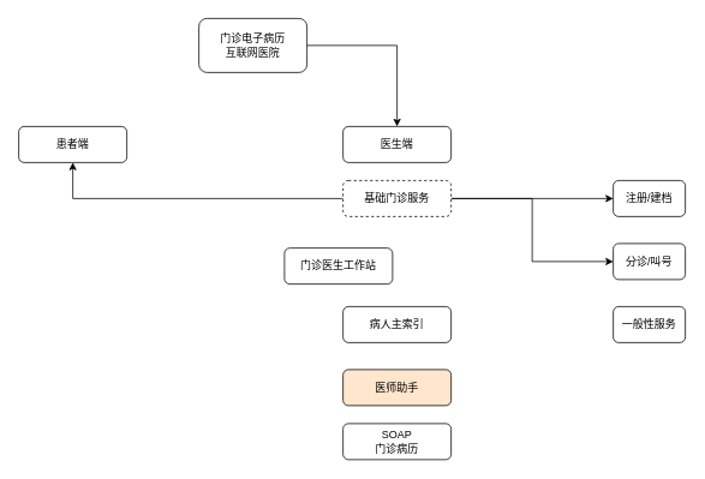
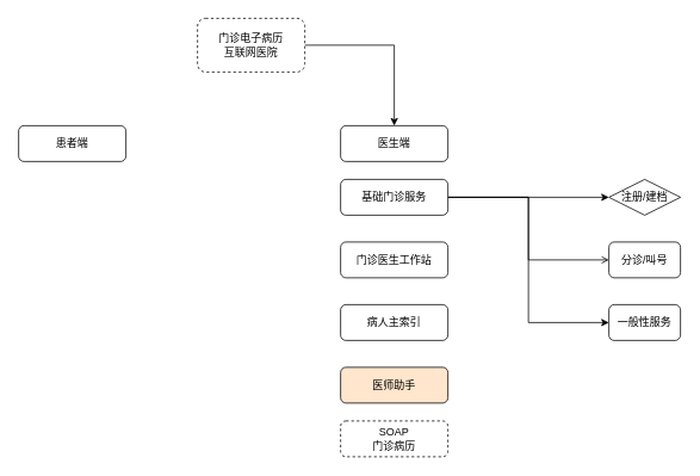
- <mxCell id="3" value="门诊电子病历&lt;br&gt;互联网医院" style="rounded=1;whiteSpace=wrap;html=1;" vertex="1" parent="1"><mxGeometry x="220" y="20" width="120" height="60" as="geometry" /></mxCell>
+ <mxCell id="3" value="门诊电子病历&lt;br&gt;互联网医院" style="rounded=1;whiteSpace=wrap;html=1;dashed=1;" vertex="1" parent="1"><mxGeometry x="220" y="20" width="120" height="60" as="geometry" /></mxCell>
- <mxCell id="15" style="edgeStyle=orthogonalEdgeStyle;rounded=0;orthogonalLoop=1;jettySize=auto;html=1;" edge="1" parent="1" source="16" target="4"><mxGeometry relative="1" as="geometry" /></mxCell>
+ <mxCell id="15" style="edgeStyle=orthogonalEdgeStyle;rounded=0;orthogonalLoop=1;jettySize=auto;html=1;entryX=0;entryY=0.5;entryDx=0;entryDy=0;" edge="1" parent="1" source="16" target="9"><mxGeometry relative="1" as="geometry" /></mxCell>
- <mxCell id="16" value="基础门诊服务" style="rounded=1;whiteSpace=wrap;html=1;dashed=1;" vertex="1" parent="1"><mxGeometry x="380" y="200" width="120" height="40" as="geometry" /></mxCell>
+ <mxCell id="16" value="基础门诊服务" style="rounded=1;whiteSpace=wrap;html=1;" vertex="1" parent="1"><mxGeometry x="380" y="200" width="120" height="40" as="geometry" /></mxCell>
- <mxCell id="8" value="注册/建档" style="rounded=1;whiteSpace=wrap;html=1;" vertex="1" parent="1"><mxGeometry x="680" y="200" width="80" height="40" as="geometry" /></mxCell>
+ <mxCell id="8" value="注册/建档" style="rhombus;whiteSpace=wrap;html=1;" vertex="1" parent="1"><mxGeometry x="680" y="200" width="80" height="40" as="geometry" /></mxCell>
- <mxCell id="14" style="edgeStyle=orthogonalEdgeStyle;rounded=0;orthogonalLoop=1;jettySize=auto;html=1;entryX=0;entryY=0.5;entryDx=0;entryDy=0;" edge="1" parent="1" source="16" target="7"><mxGeometry relative="1" as="geometry" /></mxCell>
+ <mxCell id="14" style="edgeStyle=orthogonalEdgeStyle;rounded=0;orthogonalLoop=1;jettySize=auto;html=1;entryX=0;entryY=0.5;entryDx=0;entryDy=0;endArrow=open;" edge="1" parent="1" source="16" target="7"><mxGeometry relative="1" as="geometry" /></mxCell>
- <mxCell id="6" value="门诊医生工作站" style="rounded=1;whiteSpace=wrap;html=1;" vertex="1" parent="1"><mxGeometry x="315" y="275" width="120" height="40" as="geometry" /></mxCell>
+ <mxCell id="6" value="门诊医生工作站" style="rounded=1;whiteSpace=wrap;html=1;" vertex="1" parent="1"><mxGeometry x="380" y="270" width="120" height="40" as="geometry" /></mxCell>
- <mxCell id="12" value="SOAP&lt;br&gt;门诊病历" style="rounded=1;whiteSpace=wrap;html=1;" vertex="1" parent="1"><mxGeometry x="380" y="470" width="120" height="40" as="geometry" /></mxCell>
+ <mxCell id="12" value="SOAP&lt;br&gt;门诊病历" style="rounded=1;whiteSpace=wrap;html=1;dashed=1;" vertex="1" parent="1"><mxGeometry x="380" y="470" width="120" height="40" as="geometry" /></mxCell>
